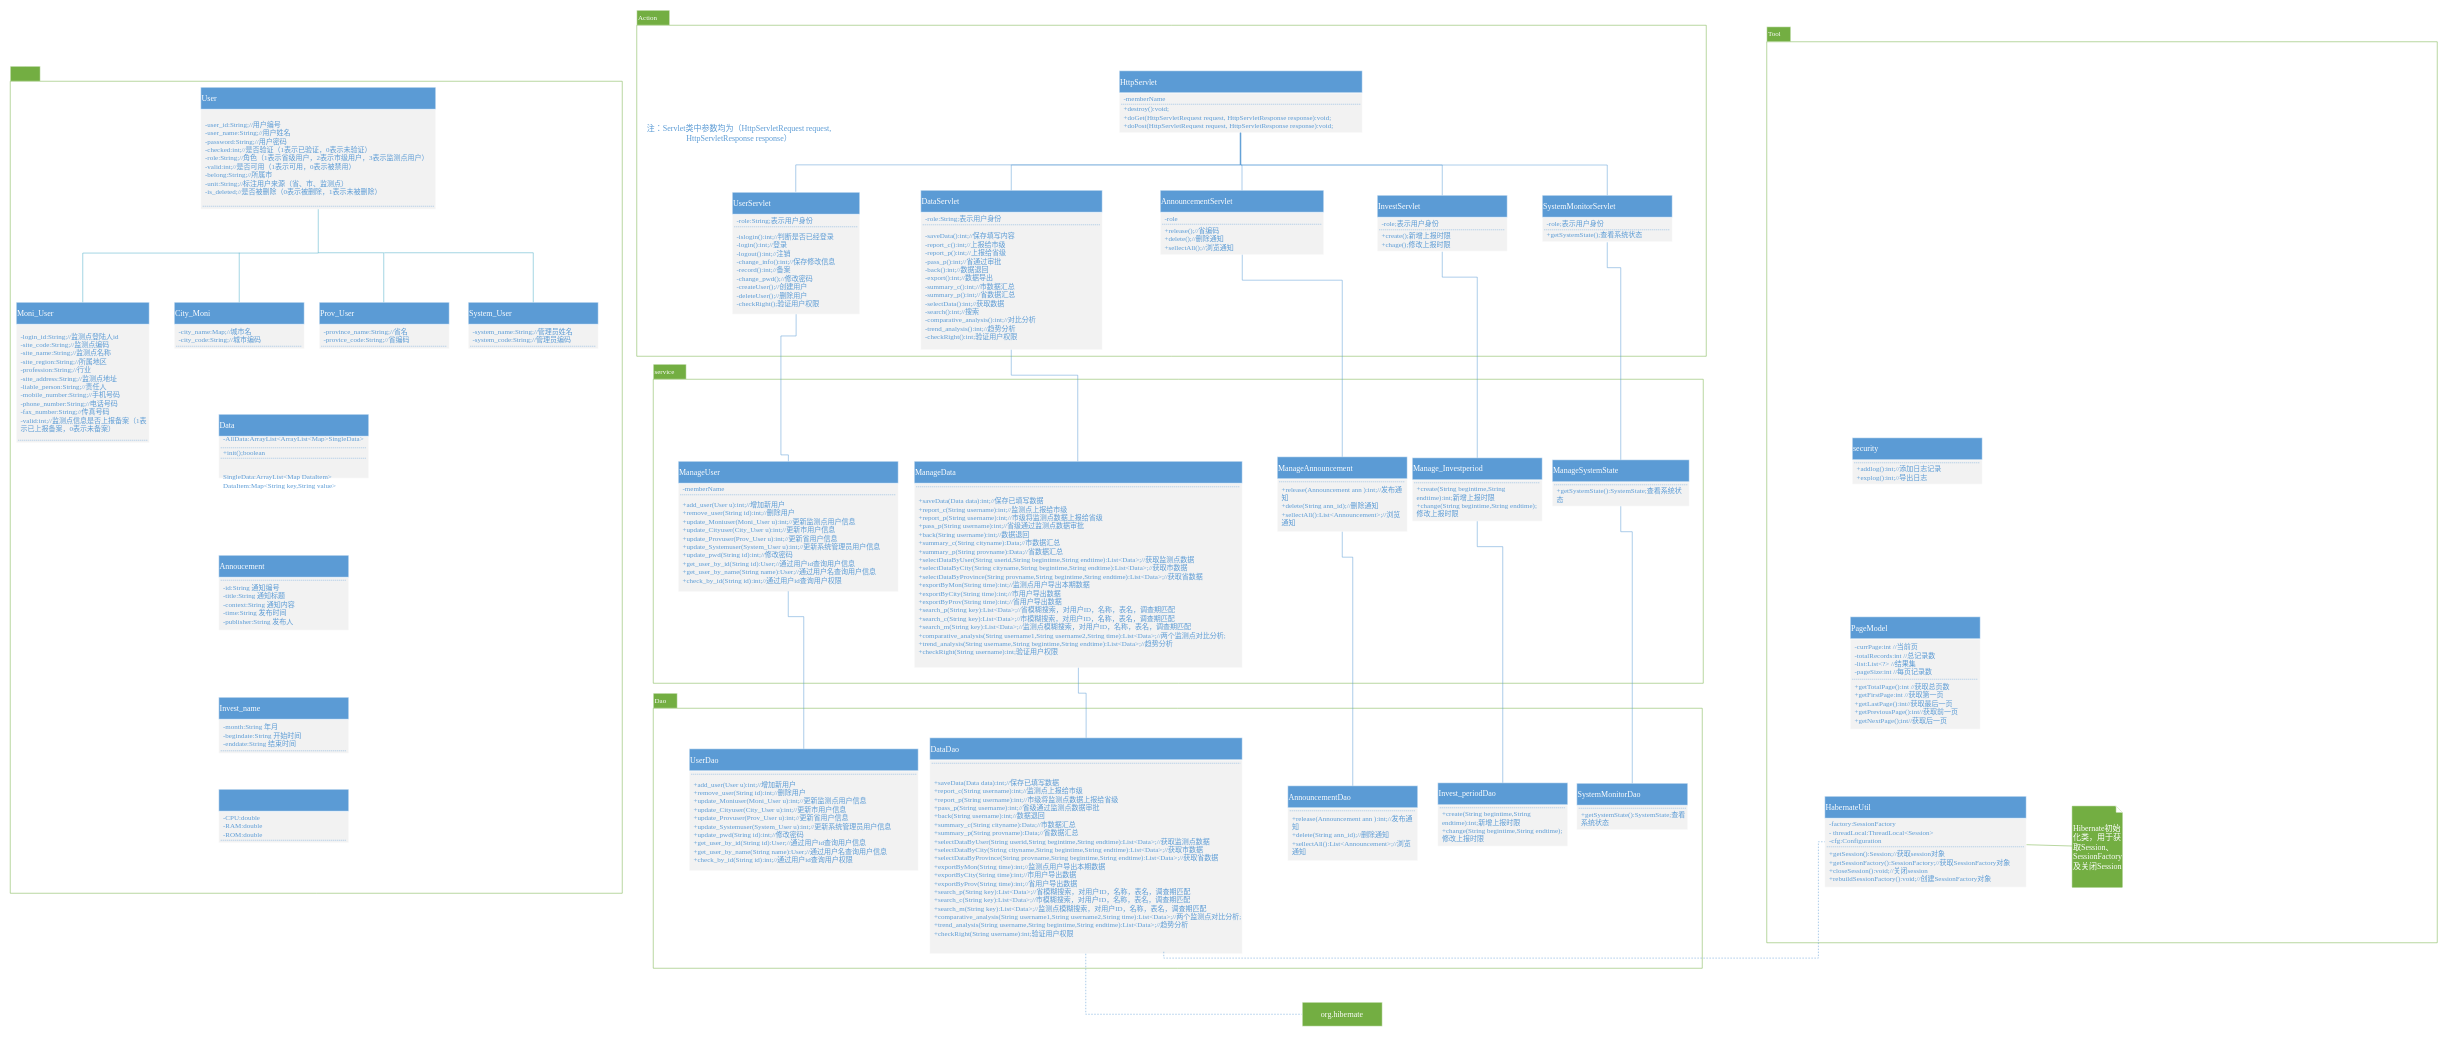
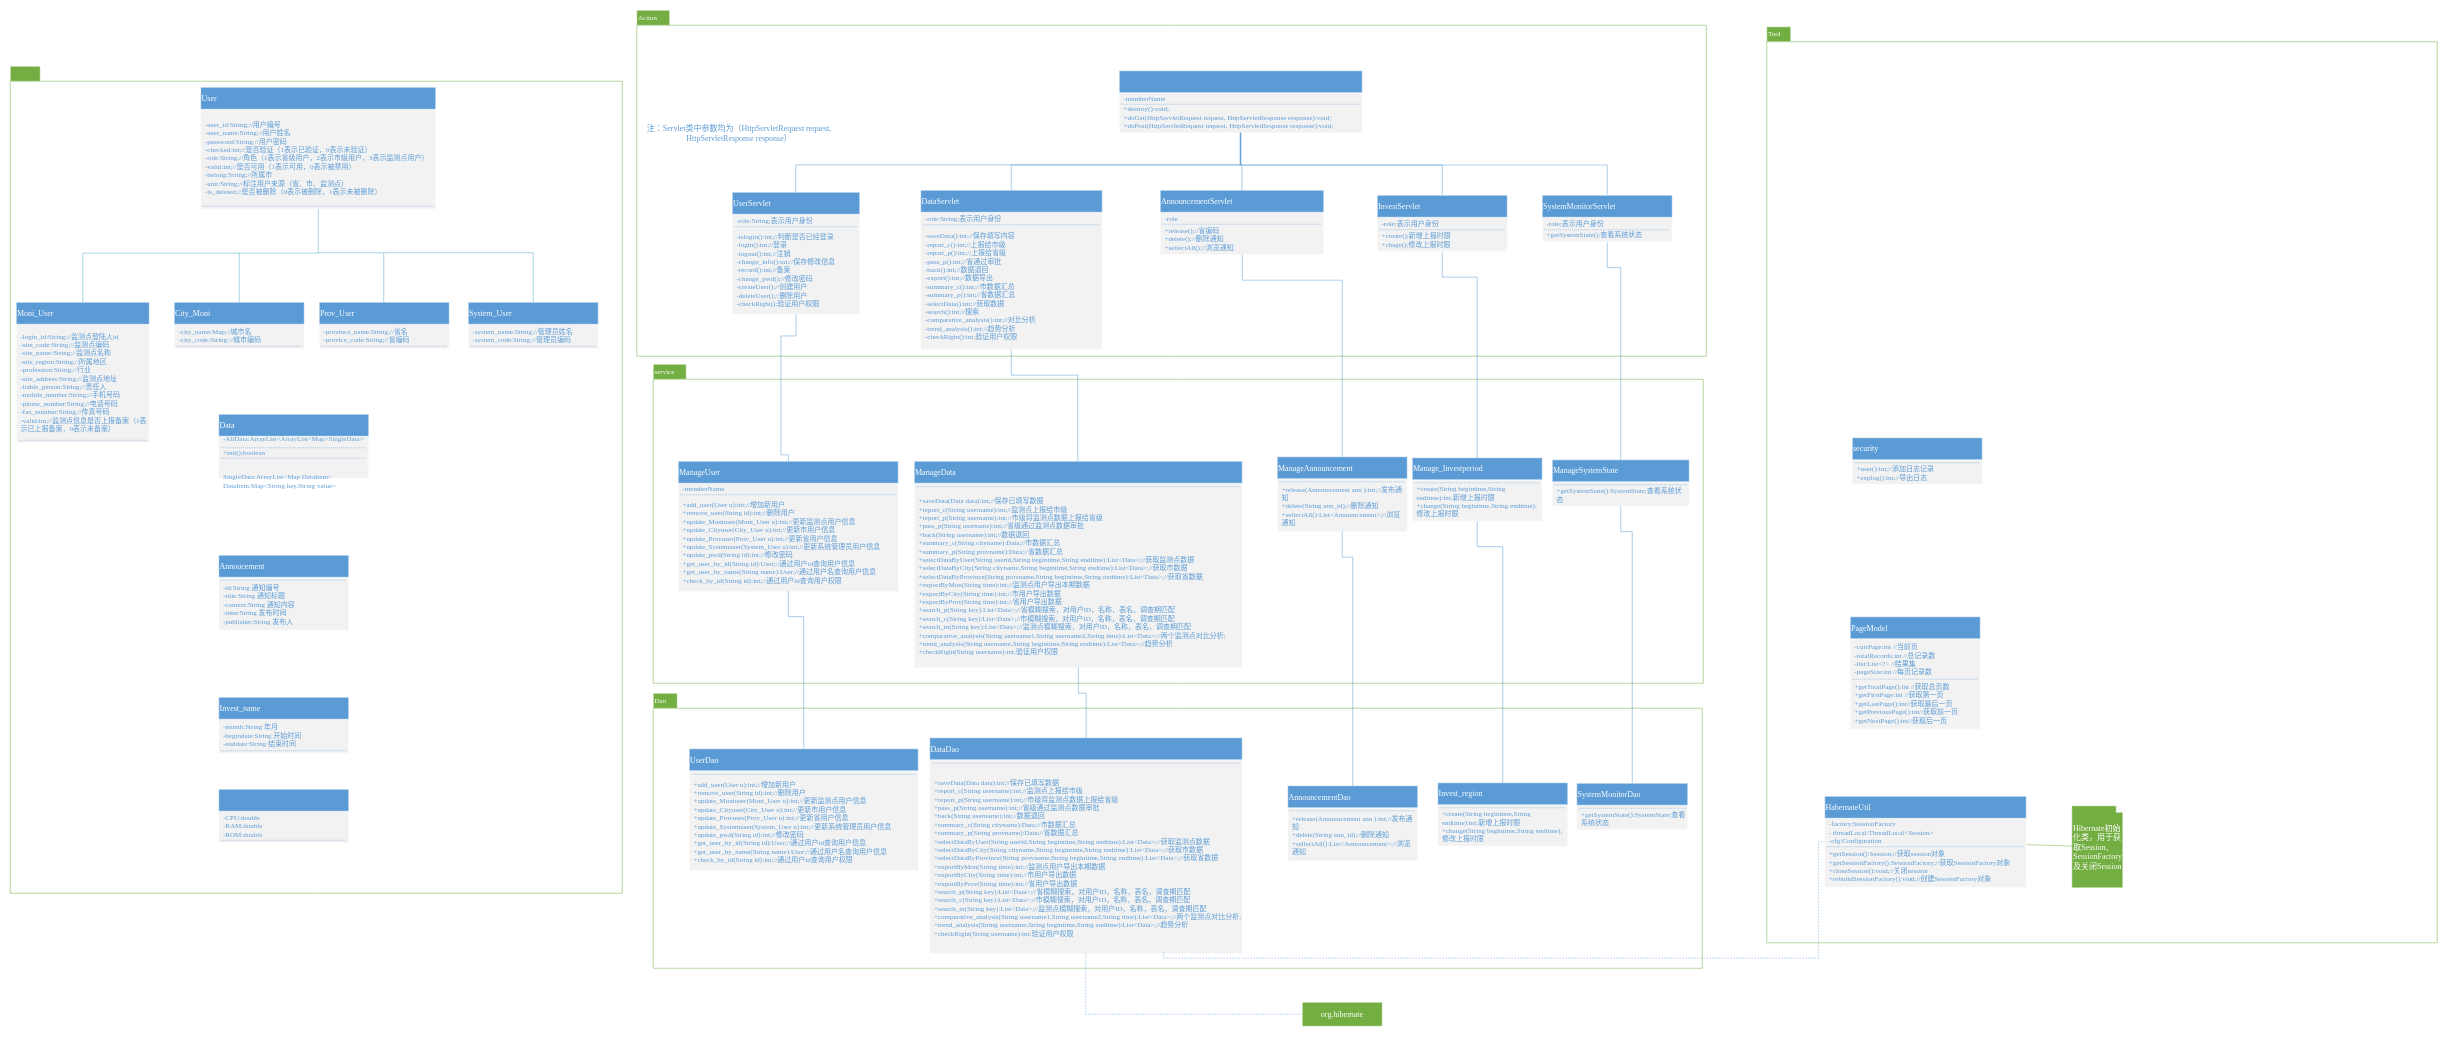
- <mxCell id="145" value="&lt;font style=&quot;font-size:16px;font-family:SimSun;color:#ffffff;direction:ltr;letter-spacing:0px;line-height:120%;opacity:1&quot;&gt;HttpServlet&lt;br/&gt;&lt;/font&gt;" style="text;vsdxID=469;fillColor=none;gradientColor=none;strokeColor=none;spacingTop=3;spacingBottom=3;labelBackgroundColor=none;rounded=0;html=1;whiteSpace=wrap;verticalAlign=middle;align=left;;html=1;" parent="142" vertex="1"><mxGeometry y="-0.06" width="486" height="44.31" as="geometry" /></mxCell>
- <mxCell id="134" value="&lt;font style=&quot;font-size:14px;font-family:SimSun;color:#5b9bd5;direction:ltr;letter-spacing:0px;line-height:120%;opacity:1&quot;&gt;+addlog():int;//添加日志记录&lt;br/&gt;+explog():int;//导出日志&lt;br/&gt;&lt;/font&gt;" style="verticalAlign=middle;align=left;vsdxID=460;fillColor=#5b9bd5;gradientColor=none;fillOpacity=0;shape=stencil(nZBLDoAgDERP0z3SIyjew0SURgSD+Lu9kMZoXLhwN9N5bdMClrNpJg1SzDH4QW/URgNYgZTkjA4UkwJUgGXng+6DX1zLfmoymdXo1zxh5z6RO6Q42BWCfc2oJfdAr/AX/IH+BF/rk7hv7MjaZ/L+RirxJ1Gd);strokeColor=#5b9bd5;spacingTop=-3;spacingBottom=-3;spacingLeft=3;spacingRight=-3;labelBackgroundColor=none;rounded=0;html=1;whiteSpace=wrap;" parent="1" vertex="1"><mxGeometry x="3708" y="927" width="252" height="37" as="geometry" /></mxCell>
+ <mxCell id="134" value="&lt;font style=&quot;font-size:14px;font-family:SimSun;color:#5b9bd5;direction:ltr;letter-spacing:0px;line-height:120%;opacity:1&quot;&gt;+user():int;//添加日志记录&lt;br/&gt;+explog():int;//导出日志&lt;br/&gt;&lt;/font&gt;" style="verticalAlign=middle;align=left;vsdxID=460;fillColor=#5b9bd5;gradientColor=none;fillOpacity=0;shape=stencil(nZBLDoAgDERP0z3SIyjew0SURgSD+Lu9kMZoXLhwN9N5bdMClrNpJg1SzDH4QW/URgNYgZTkjA4UkwJUgGXng+6DX1zLfmoymdXo1zxh5z6RO6Q42BWCfc2oJfdAr/AX/IH+BF/rk7hv7MjaZ/L+RirxJ1Gd);strokeColor=#5b9bd5;spacingTop=-3;spacingBottom=-3;spacingLeft=3;spacingRight=-3;labelBackgroundColor=none;rounded=0;html=1;whiteSpace=wrap;" parent="1" vertex="1"><mxGeometry x="3708" y="927" width="252" height="37" as="geometry" /></mxCell>
- <mxCell id="73" value="&lt;font style=&quot;font-size:16px;font-family:SimSun;color:#ffffff;direction:ltr;letter-spacing:0px;line-height:120%;opacity:1&quot;&gt;Invest_periodDao&lt;br/&gt;&lt;/font&gt;" style="text;vsdxID=240;fillColor=none;gradientColor=none;strokeColor=none;spacingTop=3;spacingBottom=3;labelBackgroundColor=none;rounded=0;html=1;whiteSpace=wrap;verticalAlign=middle;align=left;;html=1;" parent="70" vertex="1"><mxGeometry y="-0.76" width="260" height="44.31" as="geometry" /></mxCell>
+ <mxCell id="73" value="&lt;font style=&quot;font-size:16px;font-family:SimSun;color:#ffffff;direction:ltr;letter-spacing:0px;line-height:120%;opacity:1&quot;&gt;Invest_region&lt;br/&gt;&lt;/font&gt;" style="text;vsdxID=240;fillColor=none;gradientColor=none;strokeColor=none;spacingTop=3;spacingBottom=3;labelBackgroundColor=none;rounded=0;html=1;whiteSpace=wrap;verticalAlign=middle;align=left;;html=1;" parent="70" vertex="1"><mxGeometry y="-0.76" width="260" height="44.31" as="geometry" /></mxCell>
